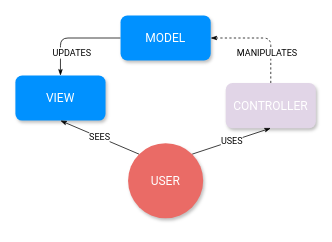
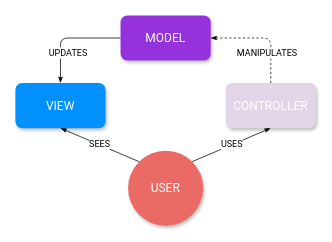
- <mxCell id="6" value="MODEL" style="rounded=1;whiteSpace=wrap;html=1;fillColor=#0091ff;strokeColor=none;fontFamily=Roboto;FType=g;fontColor=#FFFFFF;fontSize=16;shadow=1;" vertex="1" parent="1"><mxGeometry x="160" y="20" width="120" height="60" as="geometry" /></mxCell>
+ <mxCell id="6" value="MODEL" style="rounded=1;whiteSpace=wrap;html=1;fillColor=#9532dc;strokeColor=none;fontFamily=Roboto;FType=g;fontColor=#FFFFFF;fontSize=16;shadow=1;" vertex="1" parent="1"><mxGeometry x="160" y="20" width="120" height="60" as="geometry" /></mxCell>
- <mxCell id="2" value="VIEW" style="rounded=1;whiteSpace=wrap;html=1;fillColor=#0091ff;strokeColor=none;fontFamily=Roboto;FType=g;fontColor=#FFFFFF;fontSize=16;shadow=1;" vertex="1" parent="1"><mxGeometry x="20" y="100" width="120" height="60" as="geometry" /></mxCell>
+ <mxCell id="2" value="VIEW" style="rounded=1;whiteSpace=wrap;html=1;fillColor=#0091ff;strokeColor=none;fontFamily=Roboto;FType=g;fontColor=#FFFFFF;fontSize=16;shadow=1;" vertex="1" parent="1"><mxGeometry x="20" y="110" width="120" height="60" as="geometry" /></mxCell>
- <mxCell id="9" value="USER" style="ellipse;whiteSpace=wrap;html=1;aspect=fixed;fillColor=#EA6B66;fontSize=16;fontColor=#ffffff;strokeColor=none;fontFamily=Roboto;shadow=1;" vertex="1" parent="1"><mxGeometry x="170" y="190" width="100" height="100" as="geometry" /></mxCell>
+ <mxCell id="9" value="USER" style="ellipse;whiteSpace=wrap;html=1;aspect=fixed;fillColor=#EA6B66;fontSize=16;fontColor=#ffffff;strokeColor=none;fontFamily=Roboto;shadow=1;" vertex="1" parent="1"><mxGeometry x="170" y="200" width="100" height="100" as="geometry" /></mxCell>
